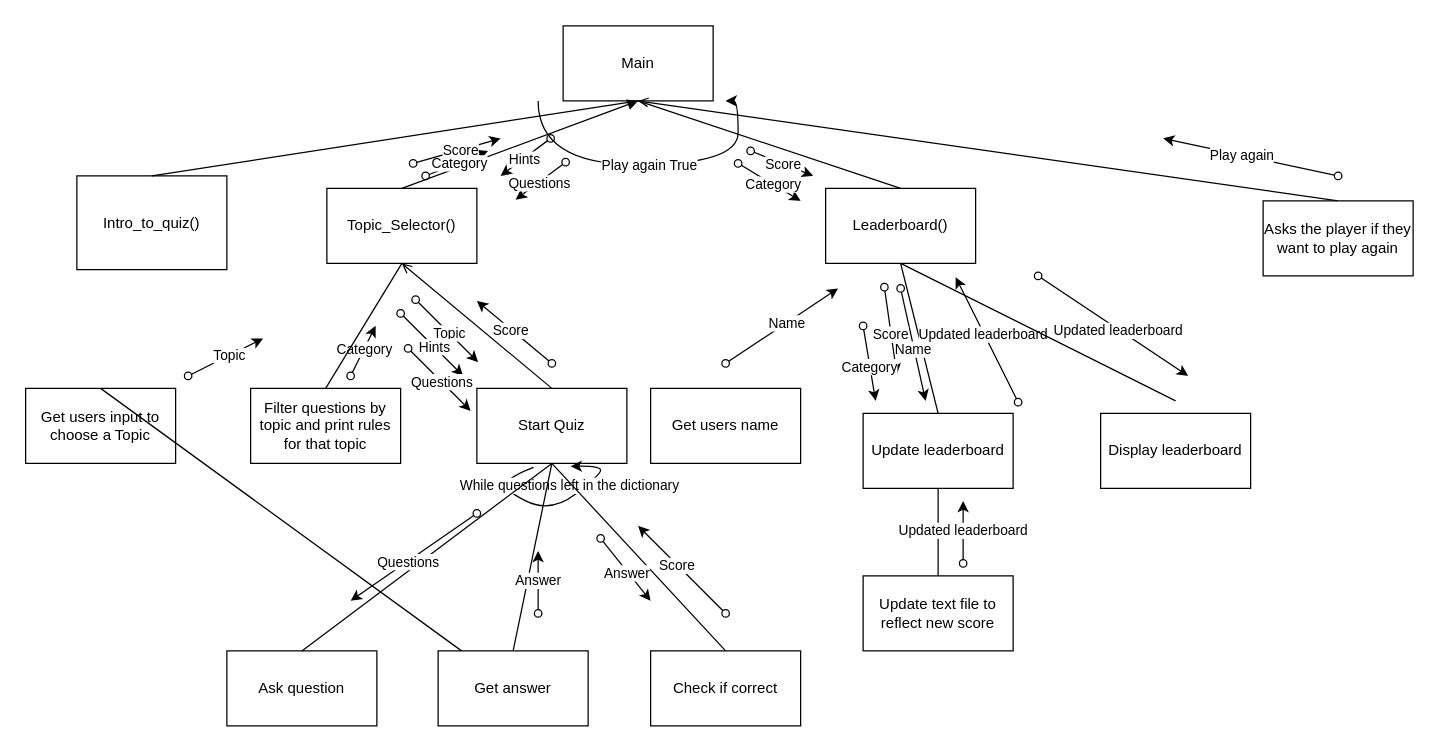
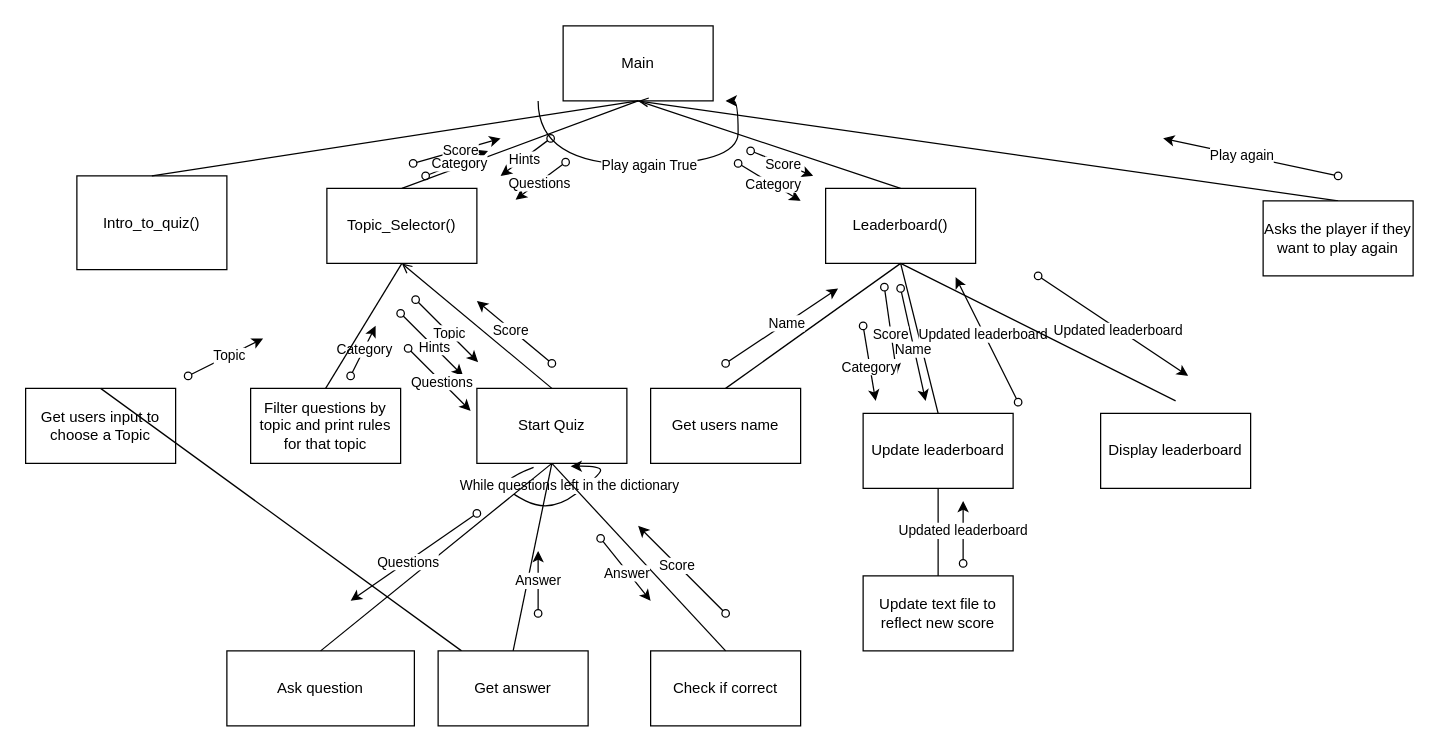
- <mxCell id="23" value="" style="endArrow=block;html=1;rounded=0;entryX=0.5;entryY=1;entryDx=0;entryDy=0;exitX=0.5;exitY=0;exitDx=0;exitDy=0;" parent="1" source="4" target="2" edge="1"><mxGeometry width="50" height="50" relative="1" as="geometry"><mxPoint x="270" y="150" as="sourcePoint" /><mxPoint x="460" y="90" as="targetPoint" /></mxGeometry></mxCell>
+ <mxCell id="23" value="" style="endArrow=none;html=1;rounded=0;entryX=0.5;entryY=1;entryDx=0;entryDy=0;exitX=0.5;exitY=0;exitDx=0;exitDy=0;" parent="1" source="4" target="2" edge="1"><mxGeometry width="50" height="50" relative="1" as="geometry"><mxPoint x="270" y="150" as="sourcePoint" /><mxPoint x="460" y="90" as="targetPoint" /></mxGeometry></mxCell>
+ <mxCell id="27" value="" style="endArrow=none;html=1;rounded=0;entryX=0.5;entryY=1;entryDx=0;entryDy=0;exitX=0.5;exitY=0;exitDx=0;exitDy=0;" parent="1" source="28" target="5" edge="1"><mxGeometry width="50" height="50" relative="1" as="geometry"><mxPoint x="560" y="300" as="sourcePoint" /><mxPoint x="570" y="250" as="targetPoint" /></mxGeometry></mxCell>
- <mxCell id="69" value="Ask question" style="rounded=0;whiteSpace=wrap;html=1;" parent="1" vertex="1"><mxGeometry x="181" y="520" width="120" height="60" as="geometry" /></mxCell>
+ <mxCell id="69" value="Ask question" style="rounded=0;whiteSpace=wrap;html=1;" parent="1" vertex="1"><mxGeometry x="181" y="520" width="150" height="60" as="geometry" /></mxCell>
